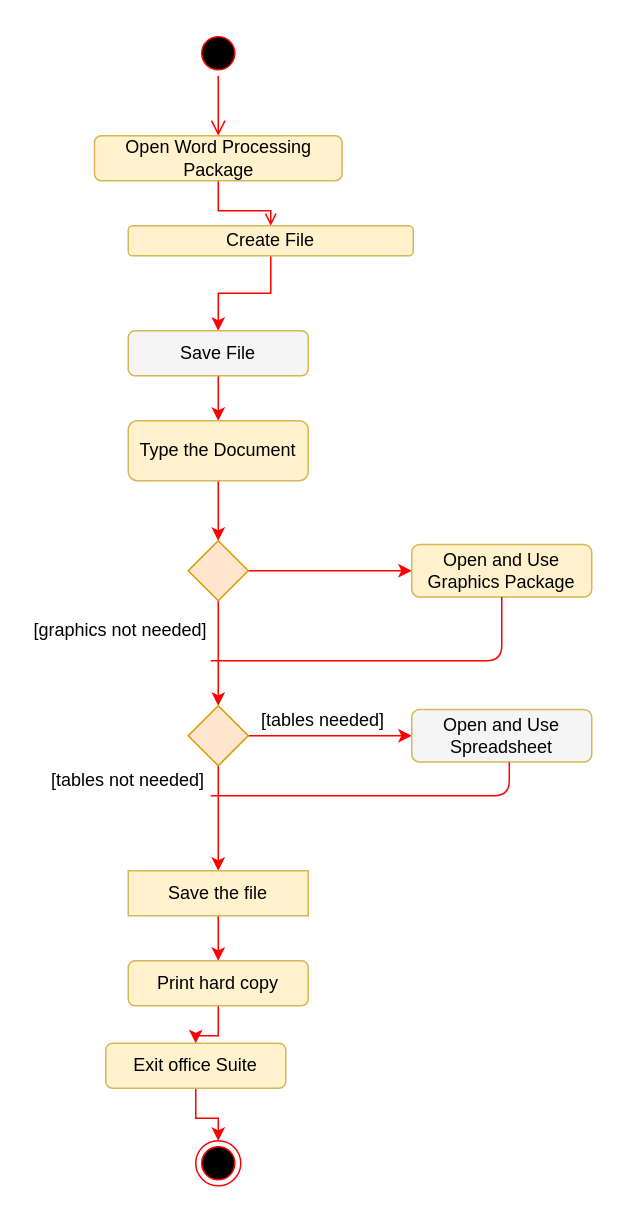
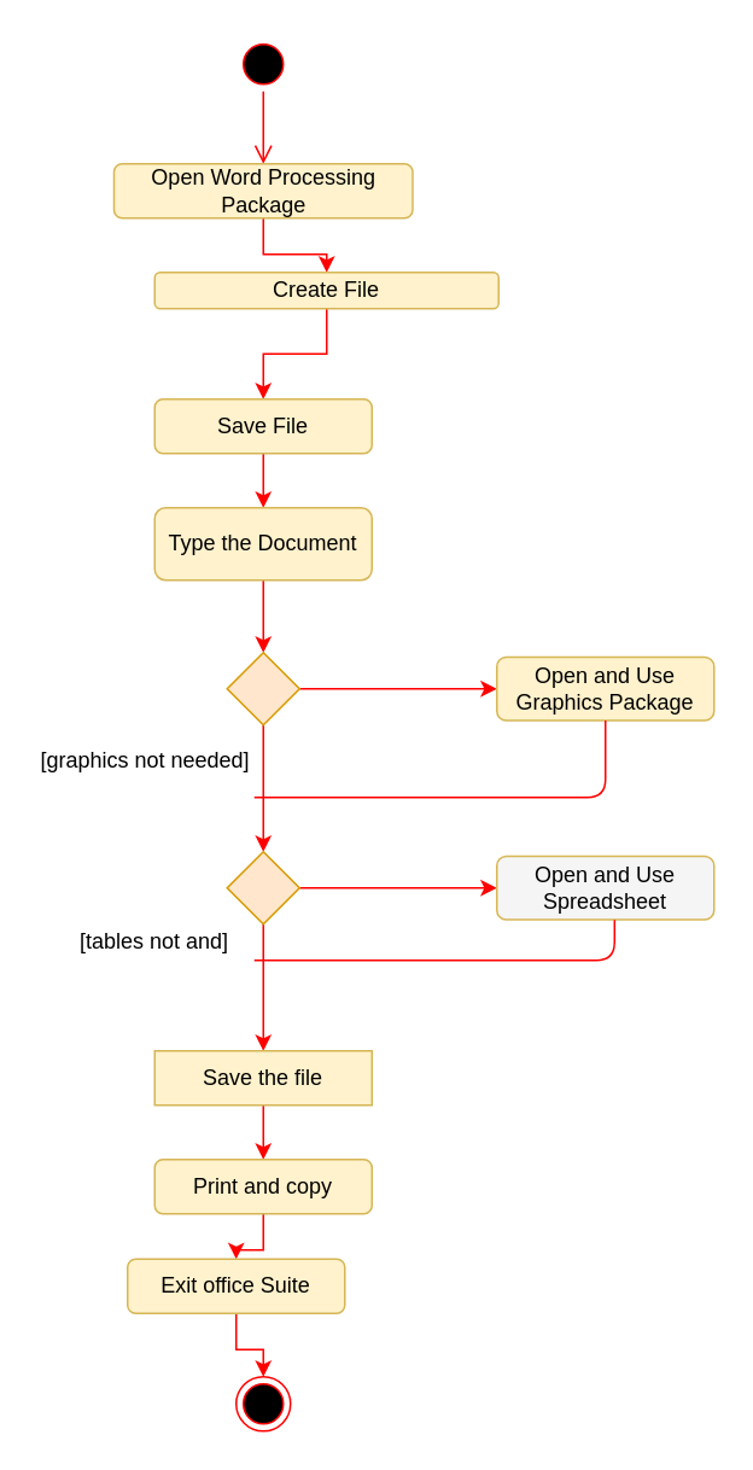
- <mxCell id="4" style="edgeStyle=orthogonalEdgeStyle;rounded=0;orthogonalLoop=1;jettySize=auto;html=1;entryX=0.5;entryY=0;entryDx=0;entryDy=0;strokeColor=#FF0000;endArrow=open;" edge="1" parent="1" source="5" target="7"><mxGeometry relative="1" as="geometry" /></mxCell>
+ <mxCell id="4" style="edgeStyle=orthogonalEdgeStyle;rounded=0;orthogonalLoop=1;jettySize=auto;html=1;entryX=0.5;entryY=0;entryDx=0;entryDy=0;strokeColor=#FF0000;" edge="1" parent="1" source="5" target="7"><mxGeometry relative="1" as="geometry" /></mxCell>
- <mxCell id="9" value="Save File" style="rounded=1;whiteSpace=wrap;html=1;fillColor=#f5f5f5;strokeColor=#d6b656;" vertex="1" parent="1"><mxGeometry x="85" y="220" width="120" height="30" as="geometry" /></mxCell>
+ <mxCell id="9" value="Save File" style="rounded=1;whiteSpace=wrap;html=1;fillColor=#fff2cc;strokeColor=#d6b656;" vertex="1" parent="1"><mxGeometry x="85" y="220" width="120" height="30" as="geometry" /></mxCell>
- <mxCell id="30" value="[tables needed]" style="text;html=1;strokeColor=none;fillColor=none;align=center;verticalAlign=middle;whiteSpace=wrap;rounded=0;" vertex="1" parent="1"><mxGeometry x="165" y="470" width="100" height="20" as="geometry" /></mxCell>
- <mxCell id="31" value="[tables not needed]" style="text;html=1;strokeColor=none;fillColor=none;align=center;verticalAlign=middle;whiteSpace=wrap;rounded=0;" vertex="1" parent="1"><mxGeometry x="30" y="510" width="110" height="20" as="geometry" /></mxCell>
+ <mxCell id="31" value="[tables not and]" style="text;html=1;strokeColor=none;fillColor=none;align=center;verticalAlign=middle;whiteSpace=wrap;rounded=0;" vertex="1" parent="1"><mxGeometry x="30" y="510" width="110" height="20" as="geometry" /></mxCell>
- <mxCell id="23" value="Print hard copy" style="rounded=1;whiteSpace=wrap;html=1;fillColor=#fff2cc;strokeColor=#d6b656;" vertex="1" parent="1"><mxGeometry x="85" y="640" width="120" height="30" as="geometry" /></mxCell>
+ <mxCell id="23" value="Print and copy" style="rounded=1;whiteSpace=wrap;html=1;fillColor=#fff2cc;strokeColor=#d6b656;" vertex="1" parent="1"><mxGeometry x="85" y="640" width="120" height="30" as="geometry" /></mxCell>
